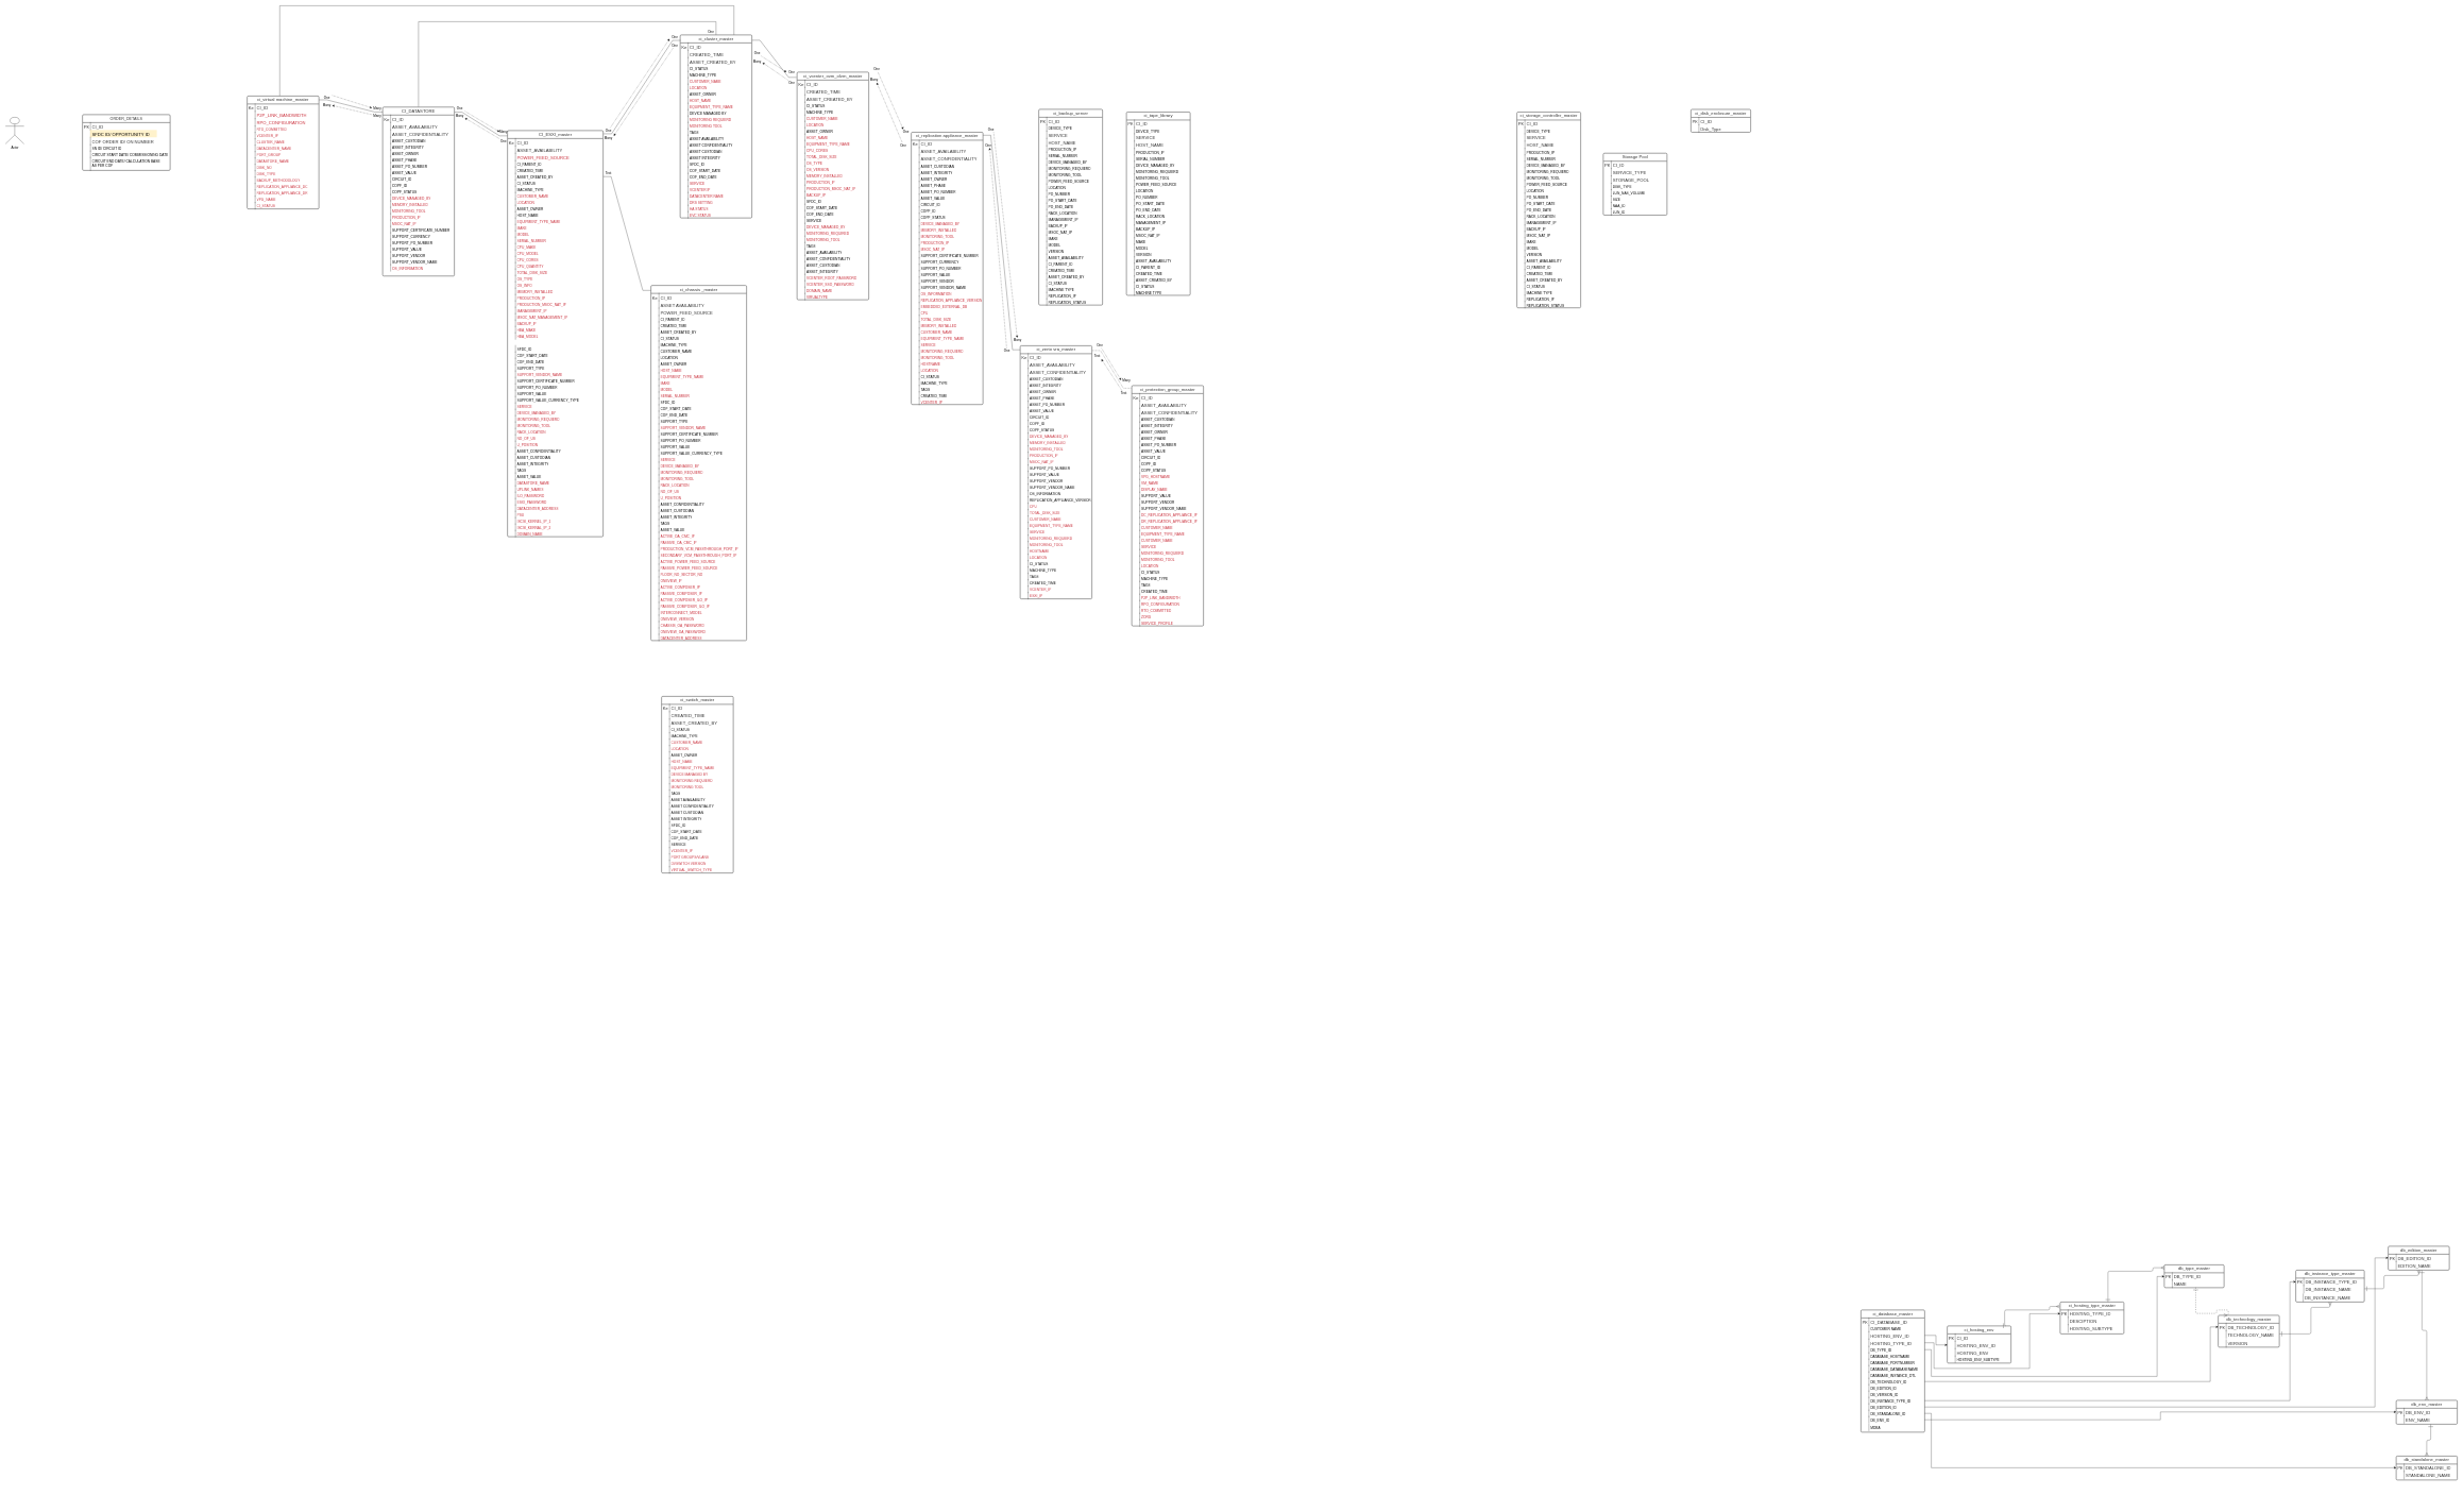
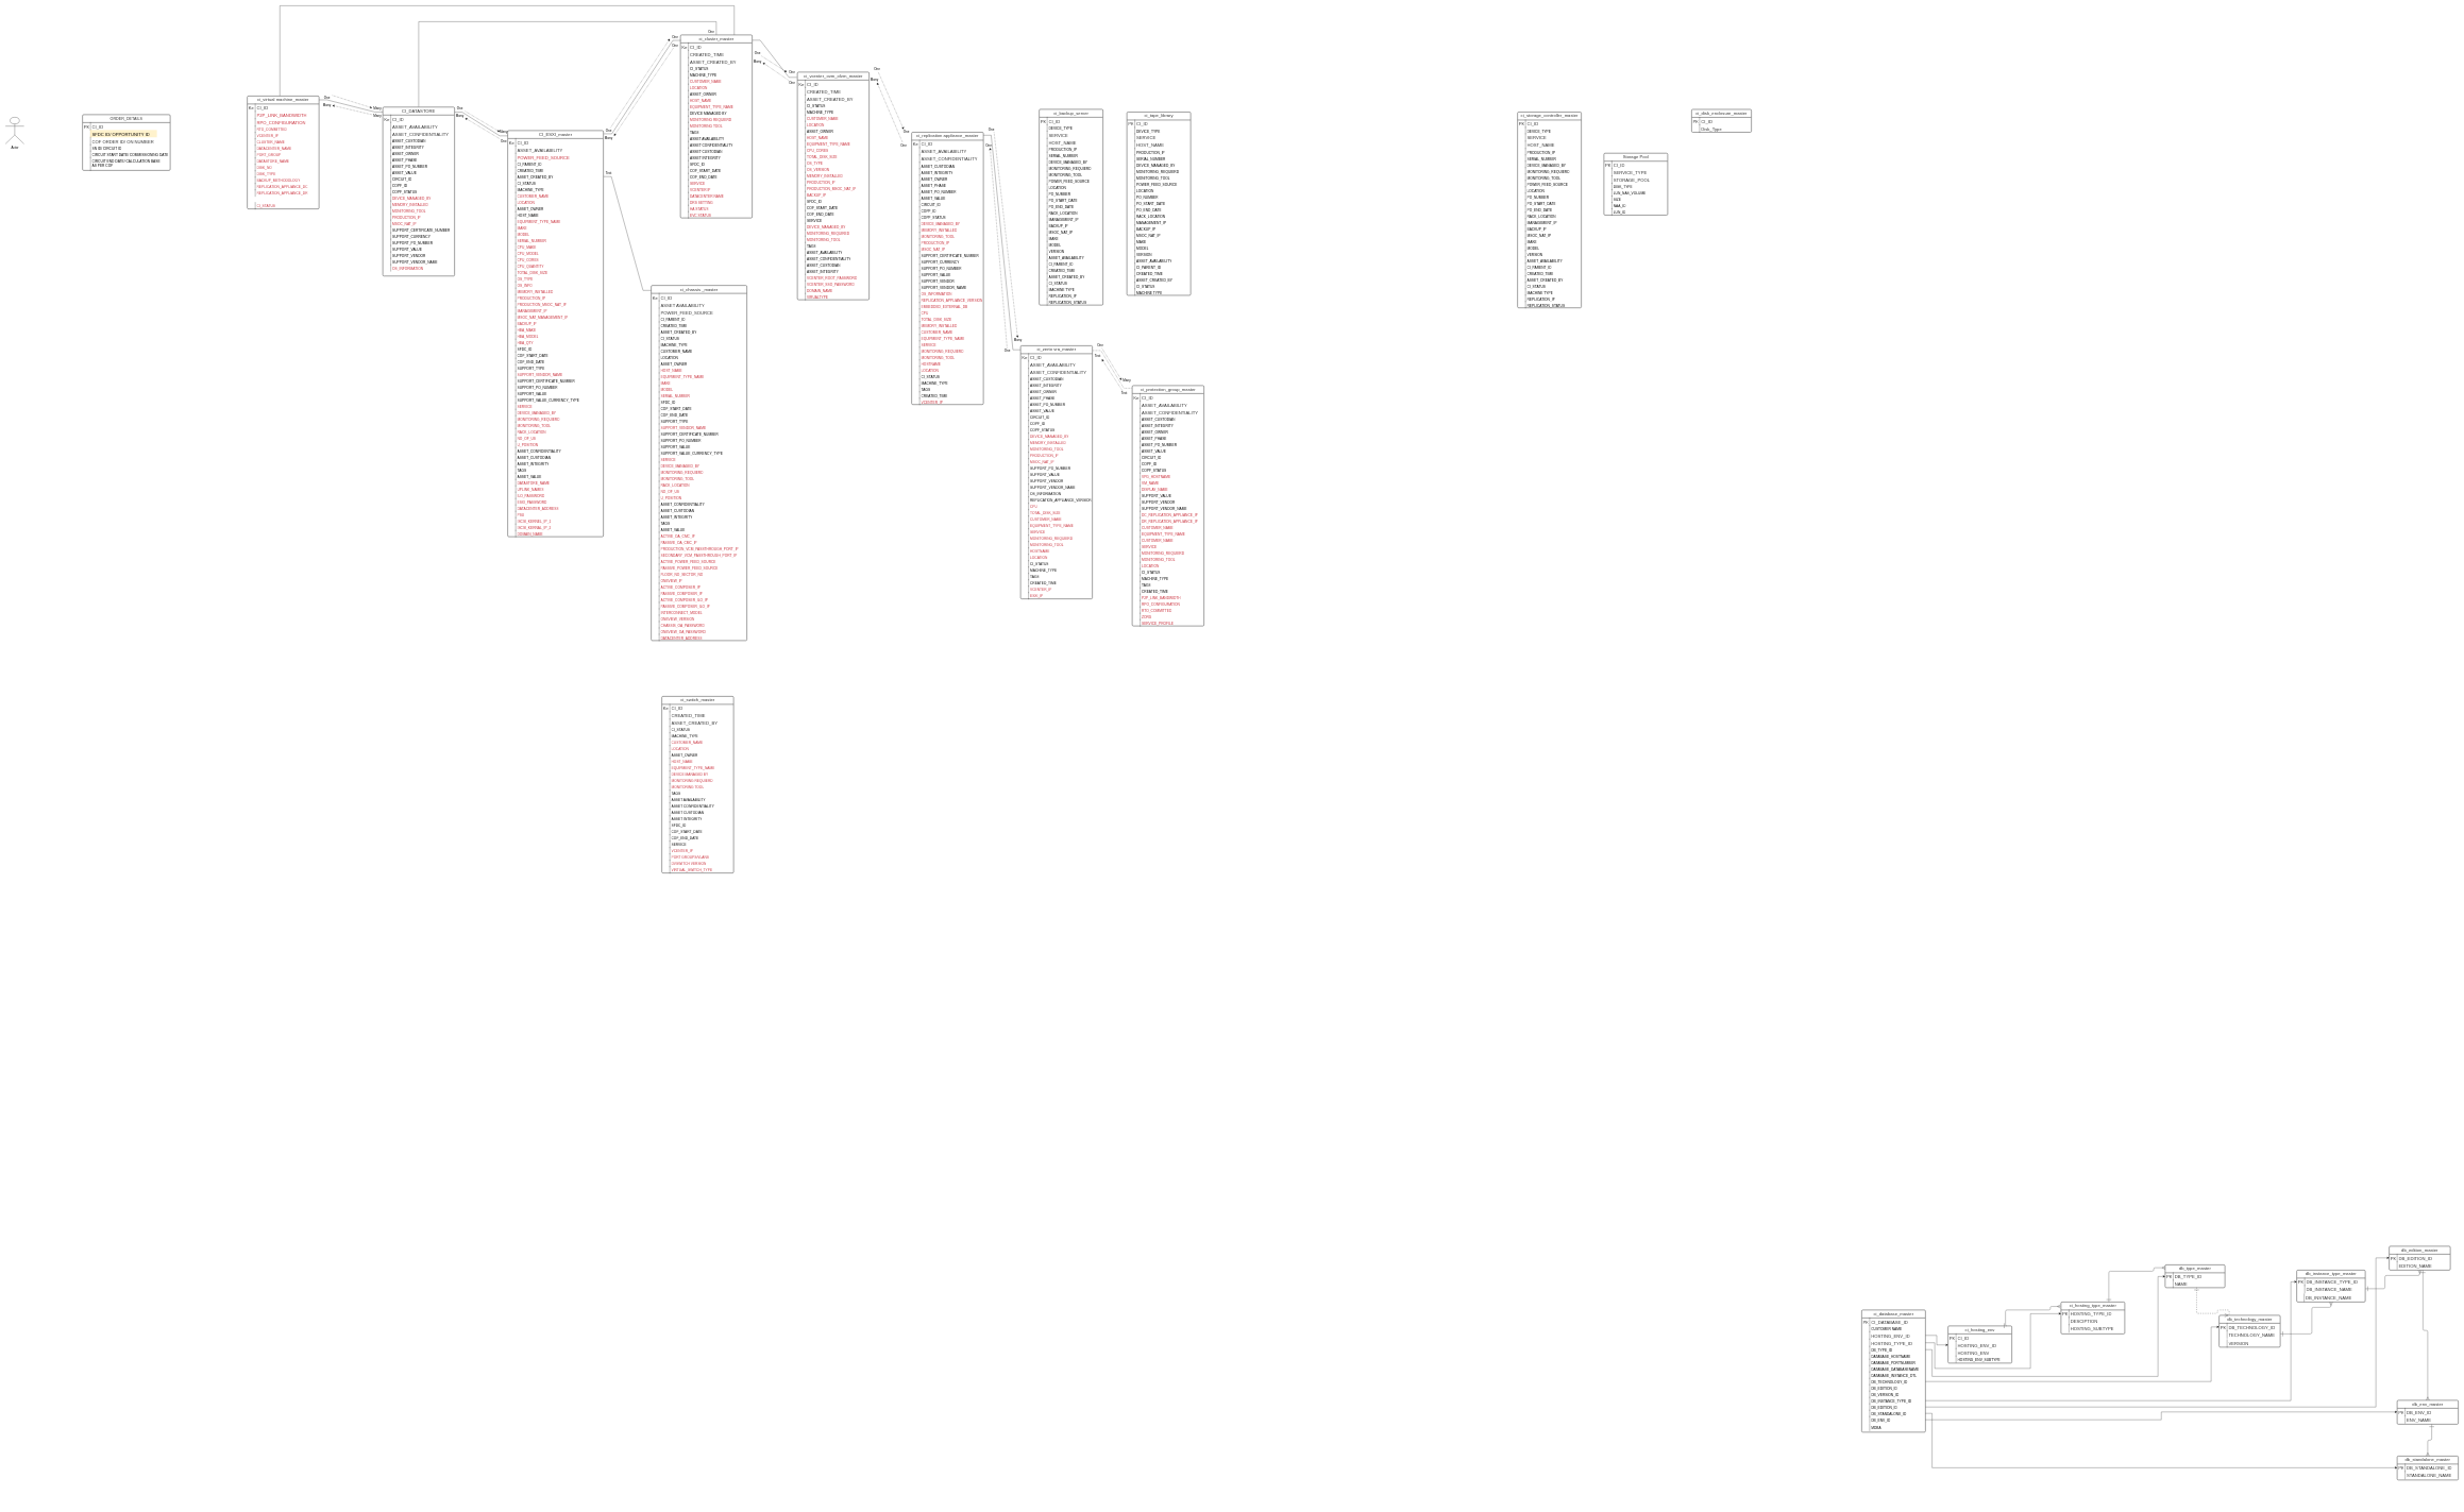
- <mxCell id="1053" value="VPG_NAME" style="shape=partialRectangle;top=0;right=0;bottom=0;part=1;resizeHeight=0;align=left;verticalAlign=top;spacingLeft=4;spacingRight=4;overflow=hidden;rotatable=0;points=[[0,0.5],[1,0.5]];portConstraint=eastwest;html=1;whiteSpace=wrap;swimlaneFillColor=#ffffff;whiteSpace=wrap;fontSize=13;fontColor=#c92d39;fillColor=none;strokeOpacity=100;" parent="1023" vertex="1"><mxGeometry x="30" y="377.25" width="240" height="24" as="geometry" /></mxCell>
+ <mxCell id="519" value="HBA_QTY" style="shape=partialRectangle;top=0;right=0;bottom=0;part=1;resizeHeight=0;align=left;verticalAlign=top;spacingLeft=4;spacingRight=4;overflow=hidden;rotatable=0;points=[[0,0.5],[1,0.5]];portConstraint=eastwest;html=1;whiteSpace=wrap;swimlaneFillColor=#ffffff;whiteSpace=wrap;fontSize=13;fontColor=#c92d39;fillColor=none;strokeOpacity=100;" parent="455" vertex="1"><mxGeometry x="30" y="785.25" width="330" height="24" as="geometry" /></mxCell>
